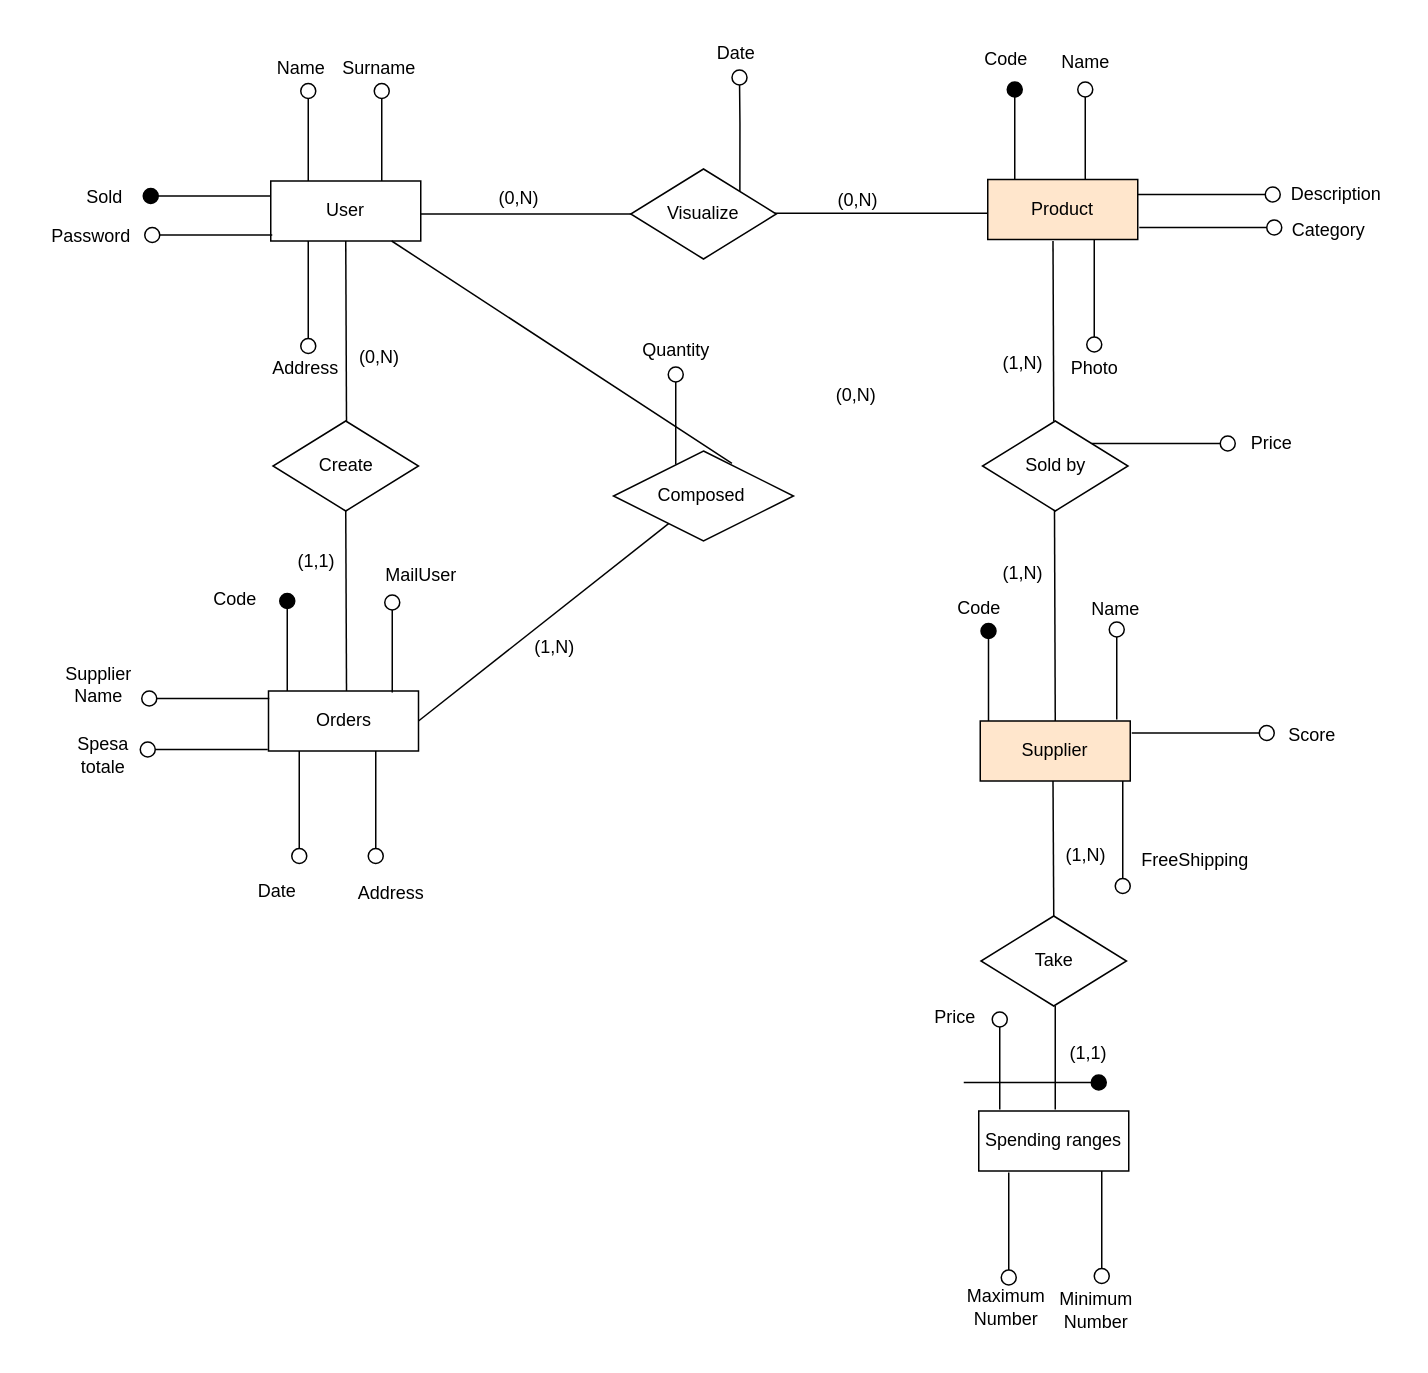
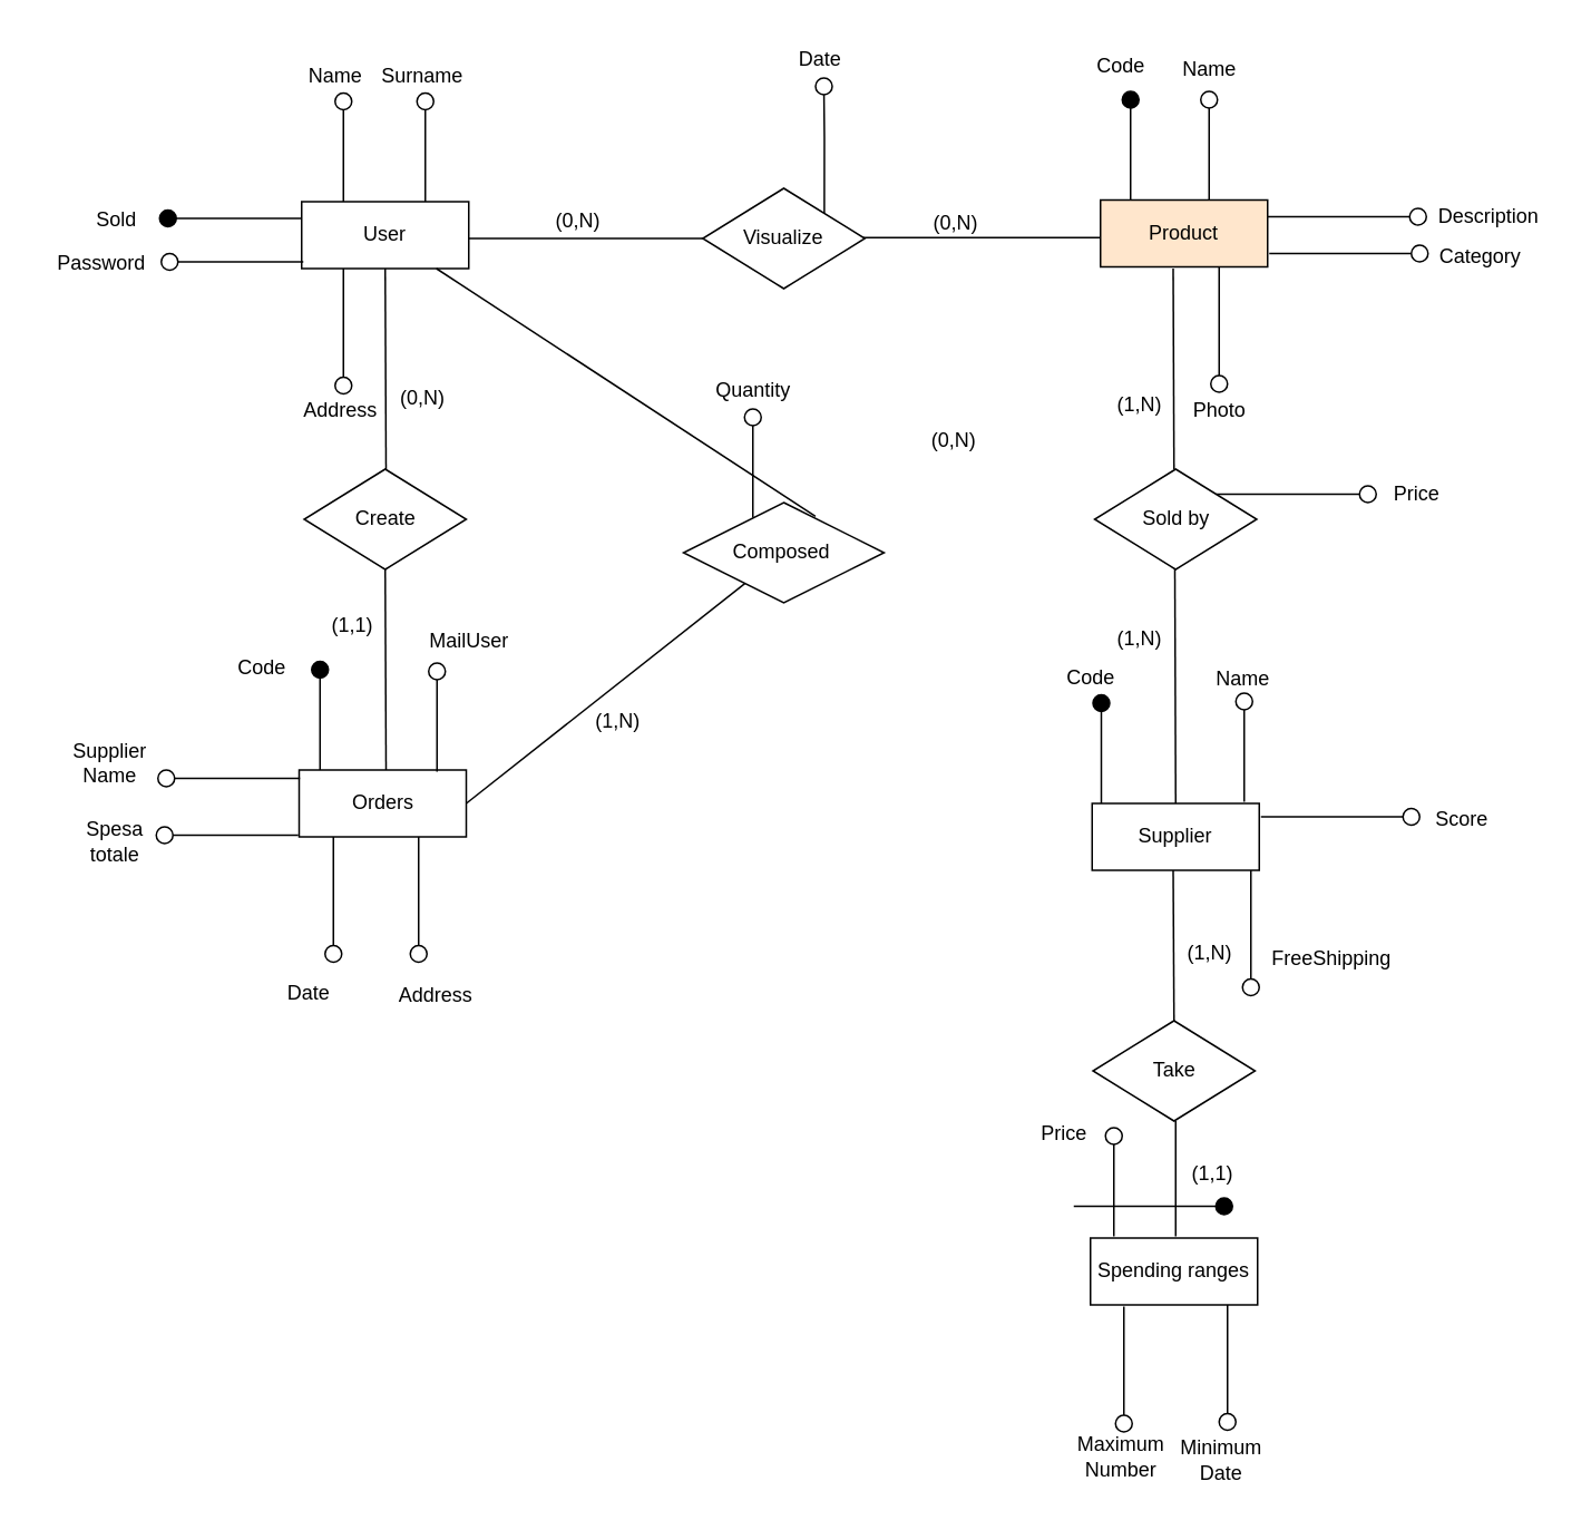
- <mxCell id="24" value="Supplier" style="whiteSpace=wrap;html=1;align=center;fillColor=#ffe6cc;" parent="1" vertex="1"><mxGeometry x="653" y="480" width="100" height="40" as="geometry" /></mxCell>
+ <mxCell id="24" value="Supplier" style="whiteSpace=wrap;html=1;align=center;" parent="1" vertex="1"><mxGeometry x="653" y="480" width="100" height="40" as="geometry" /></mxCell>
- <mxCell id="41" value="Minimum&lt;br&gt;Number" style="text;html=1;align=center;verticalAlign=middle;resizable=0;points=[];autosize=1;strokeColor=none;fillColor=none;" parent="1" vertex="1"><mxGeometry x="695" y="853" width="70" height="40" as="geometry" /></mxCell>
+ <mxCell id="41" value="Minimum&lt;br&gt;Date" style="text;html=1;align=center;verticalAlign=middle;resizable=0;points=[];autosize=1;strokeColor=none;fillColor=none;" parent="1" vertex="1"><mxGeometry x="695" y="853" width="70" height="40" as="geometry" /></mxCell>
